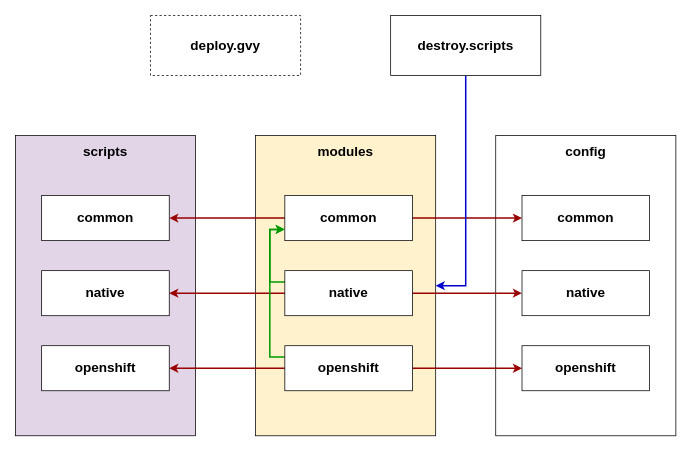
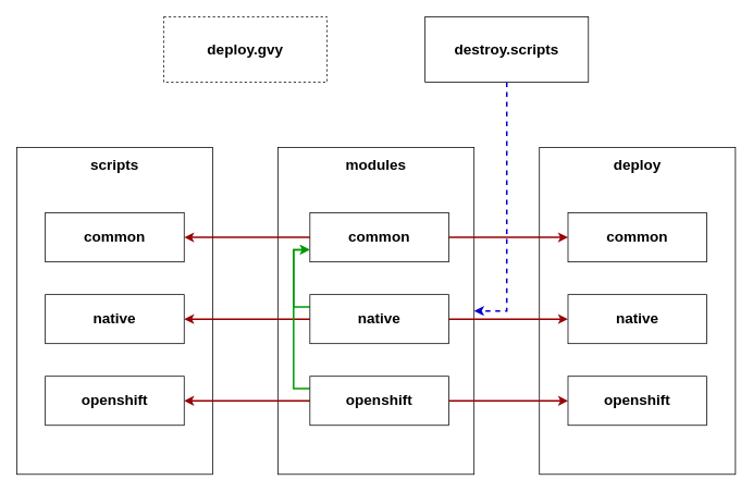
- <mxCell id="2" value="scripts" style="rounded=0;whiteSpace=wrap;html=1;verticalAlign=top;fontSize=18;fontStyle=1;spacingTop=5;fillColor=#e1d5e7;" vertex="1" parent="1"><mxGeometry x="20" y="180" width="240" height="400" as="geometry" /></mxCell>
+ <mxCell id="2" value="scripts" style="rounded=0;whiteSpace=wrap;html=1;verticalAlign=top;fontSize=18;fontStyle=1;spacingTop=5;" vertex="1" parent="1"><mxGeometry x="20" y="180" width="240" height="400" as="geometry" /></mxCell>
- <mxCell id="3" value="modules" style="rounded=0;whiteSpace=wrap;html=1;verticalAlign=top;fontSize=18;fontStyle=1;spacingTop=5;fillColor=#fff2cc;" vertex="1" parent="1"><mxGeometry x="340" y="180" width="240" height="400" as="geometry" /></mxCell>
+ <mxCell id="3" value="modules" style="rounded=0;whiteSpace=wrap;html=1;verticalAlign=top;fontSize=18;fontStyle=1;spacingTop=5;" vertex="1" parent="1"><mxGeometry x="340" y="180" width="240" height="400" as="geometry" /></mxCell>
- <mxCell id="4" value="config" style="rounded=0;whiteSpace=wrap;html=1;verticalAlign=top;fontSize=18;fontStyle=1;spacingTop=5;" vertex="1" parent="1"><mxGeometry x="660" y="180" width="240" height="400" as="geometry" /></mxCell>
+ <mxCell id="4" value="deploy" style="rounded=0;whiteSpace=wrap;html=1;verticalAlign=top;fontSize=18;fontStyle=1;spacingTop=5;" vertex="1" parent="1"><mxGeometry x="660" y="180" width="240" height="400" as="geometry" /></mxCell>
- <mxCell id="23" style="edgeStyle=orthogonalEdgeStyle;rounded=0;orthogonalLoop=1;jettySize=auto;html=1;exitX=0.5;exitY=1;exitDx=0;exitDy=0;entryX=1;entryY=0.5;entryDx=0;entryDy=0;fontSize=18;fontColor=#0000CC;strokeColor=#0000CC;strokeWidth=2;" edge="1" parent="1" source="24" target="3"><mxGeometry relative="1" as="geometry" /></mxCell>
+ <mxCell id="23" style="edgeStyle=orthogonalEdgeStyle;rounded=0;orthogonalLoop=1;jettySize=auto;html=1;exitX=0.5;exitY=1;exitDx=0;exitDy=0;entryX=1;entryY=0.5;entryDx=0;entryDy=0;fontSize=18;fontColor=#0000CC;strokeColor=#0000CC;strokeWidth=2;dashed=1;" edge="1" parent="1" source="24" target="3"><mxGeometry relative="1" as="geometry" /></mxCell>
